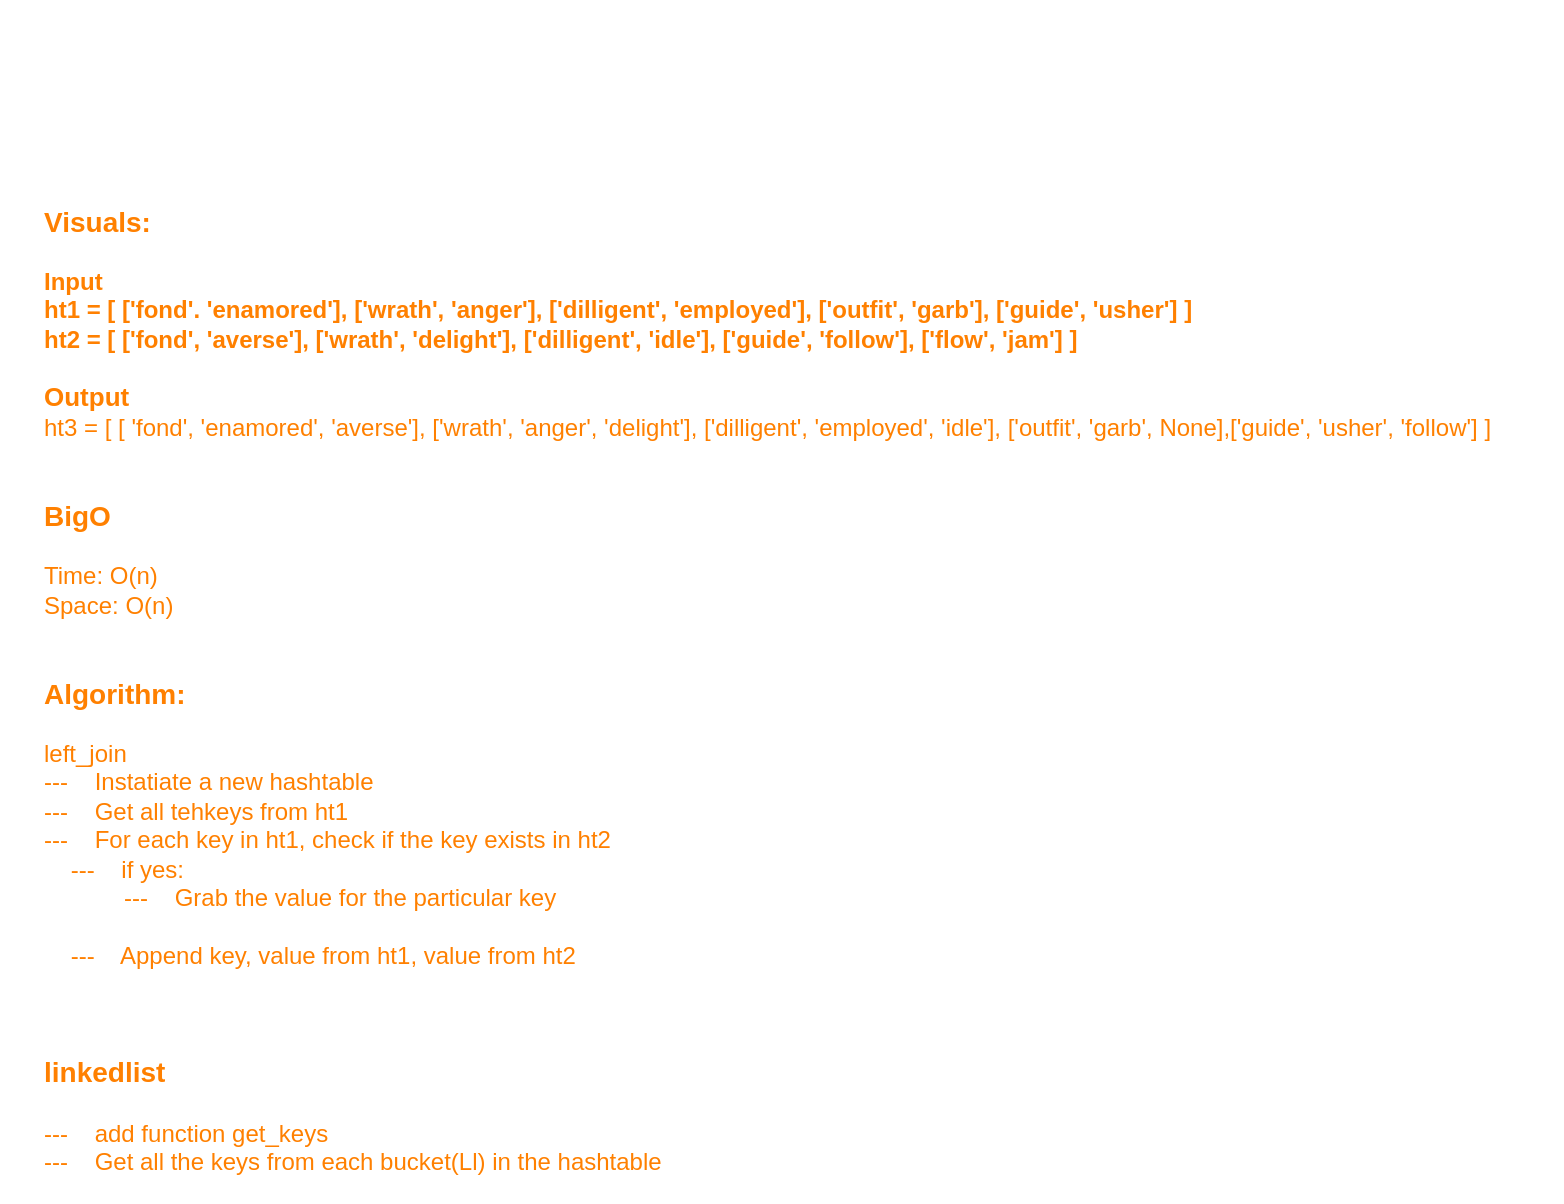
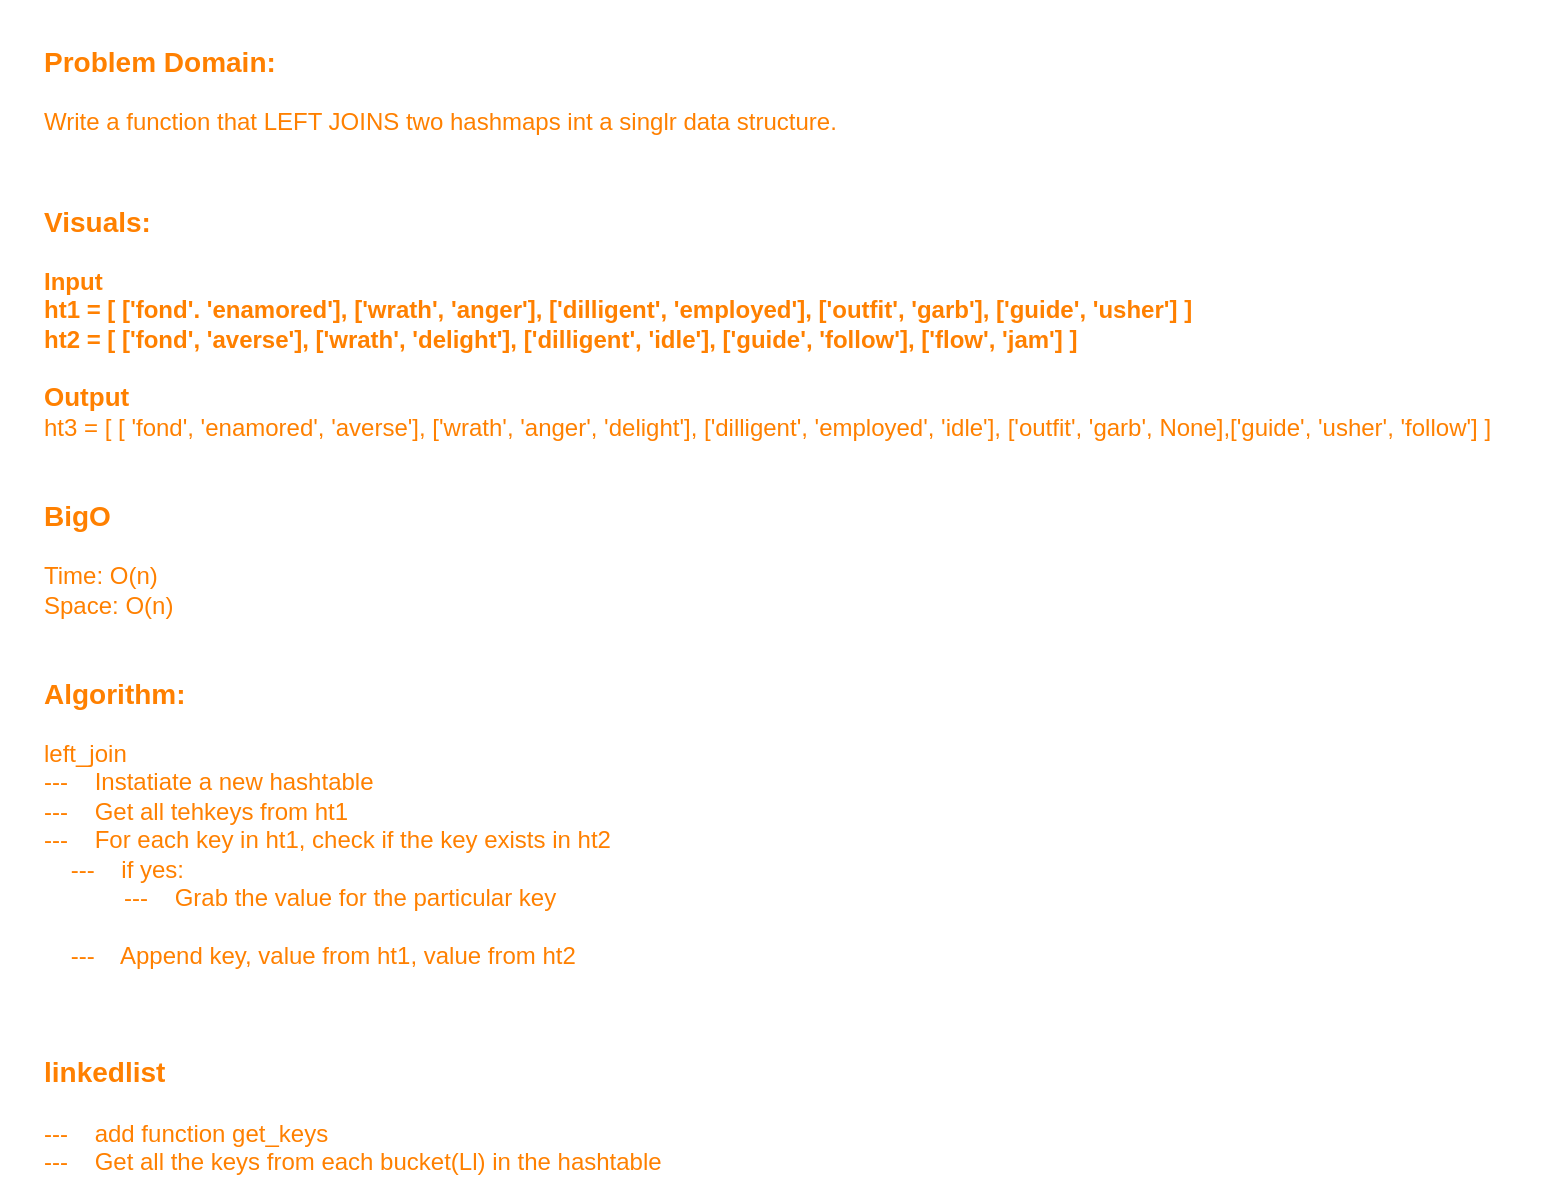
+ <mxCell id="2" value="&lt;font color=&quot;#ff8000&quot;&gt;&lt;span style=&quot;font-weight: bold ; font-size: 14px&quot;&gt;Problem Domain:&lt;br&gt;&lt;/span&gt;&lt;br&gt;&lt;font style=&quot;font-size: 12px&quot;&gt;Write a function that LEFT JOINS two hashmaps int a singlr data structure.&lt;/font&gt;&lt;br&gt;&lt;/font&gt;" style="text;html=1;align=left;verticalAlign=middle;resizable=0;points=[];autosize=1;" vertex="1" parent="1"><mxGeometry x="20" y="20" width="410" height="50" as="geometry" /></mxCell>
